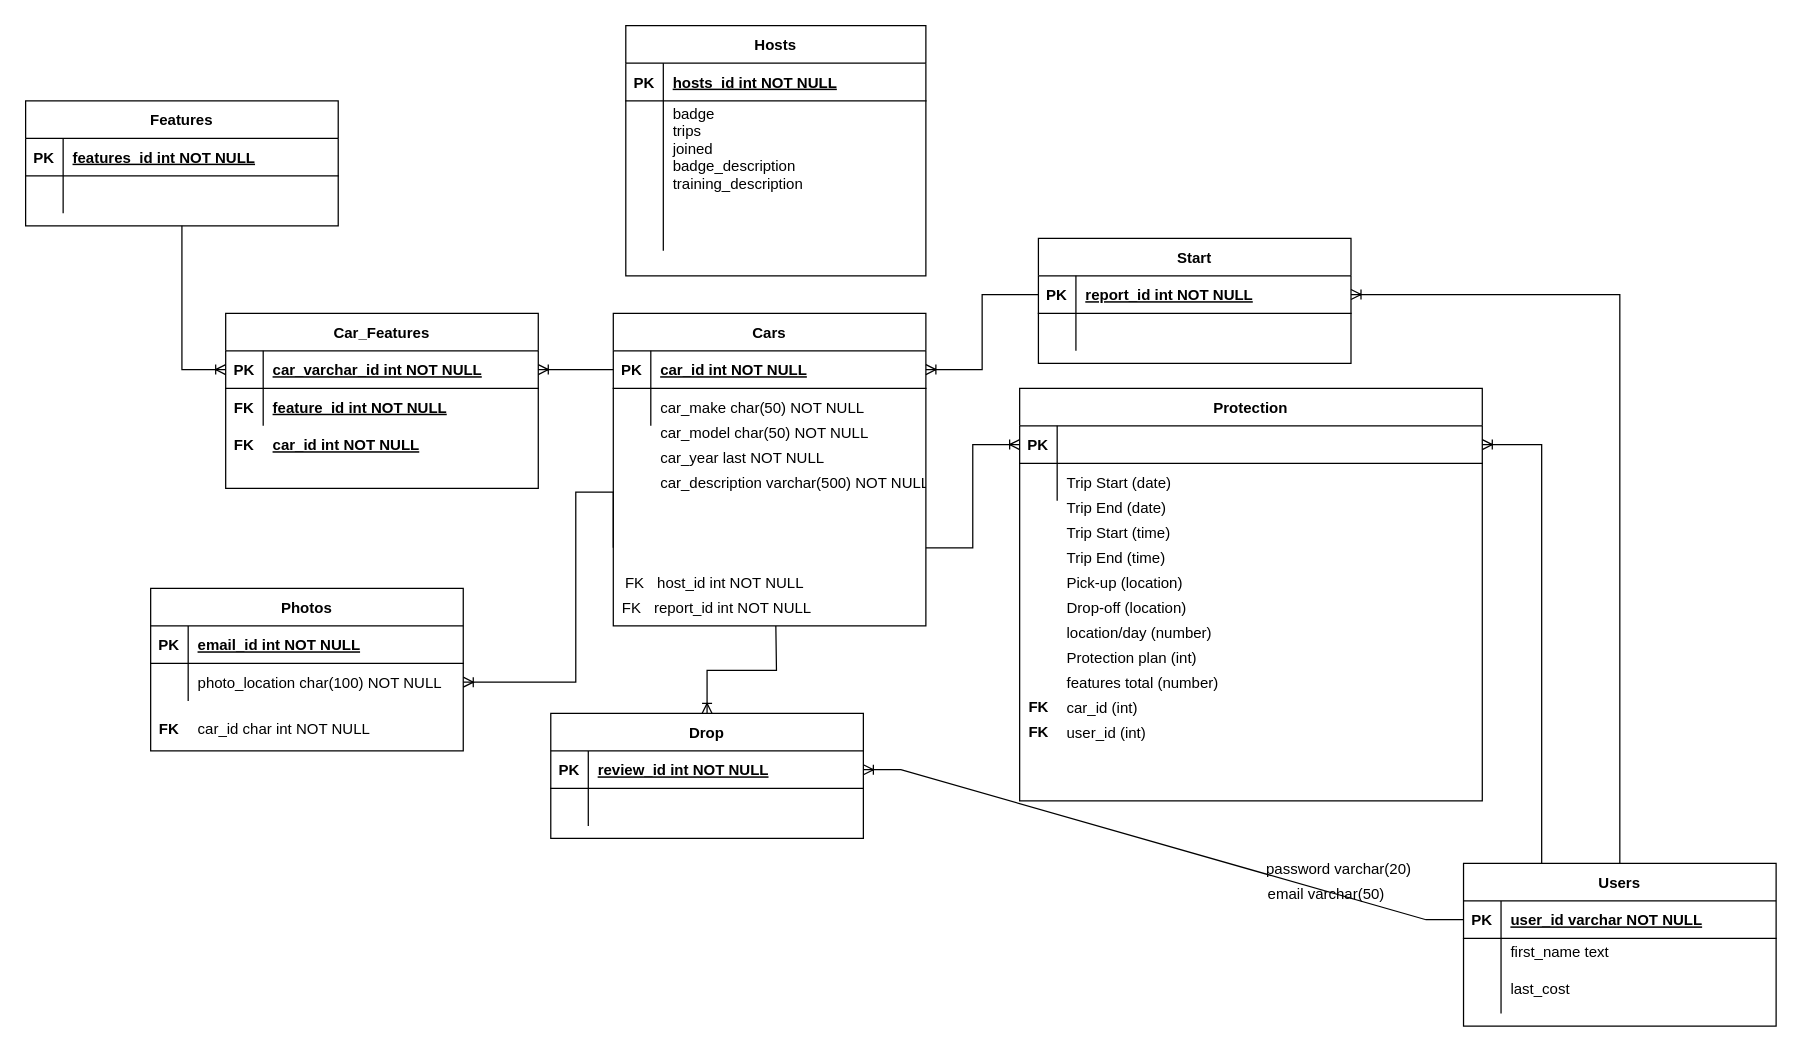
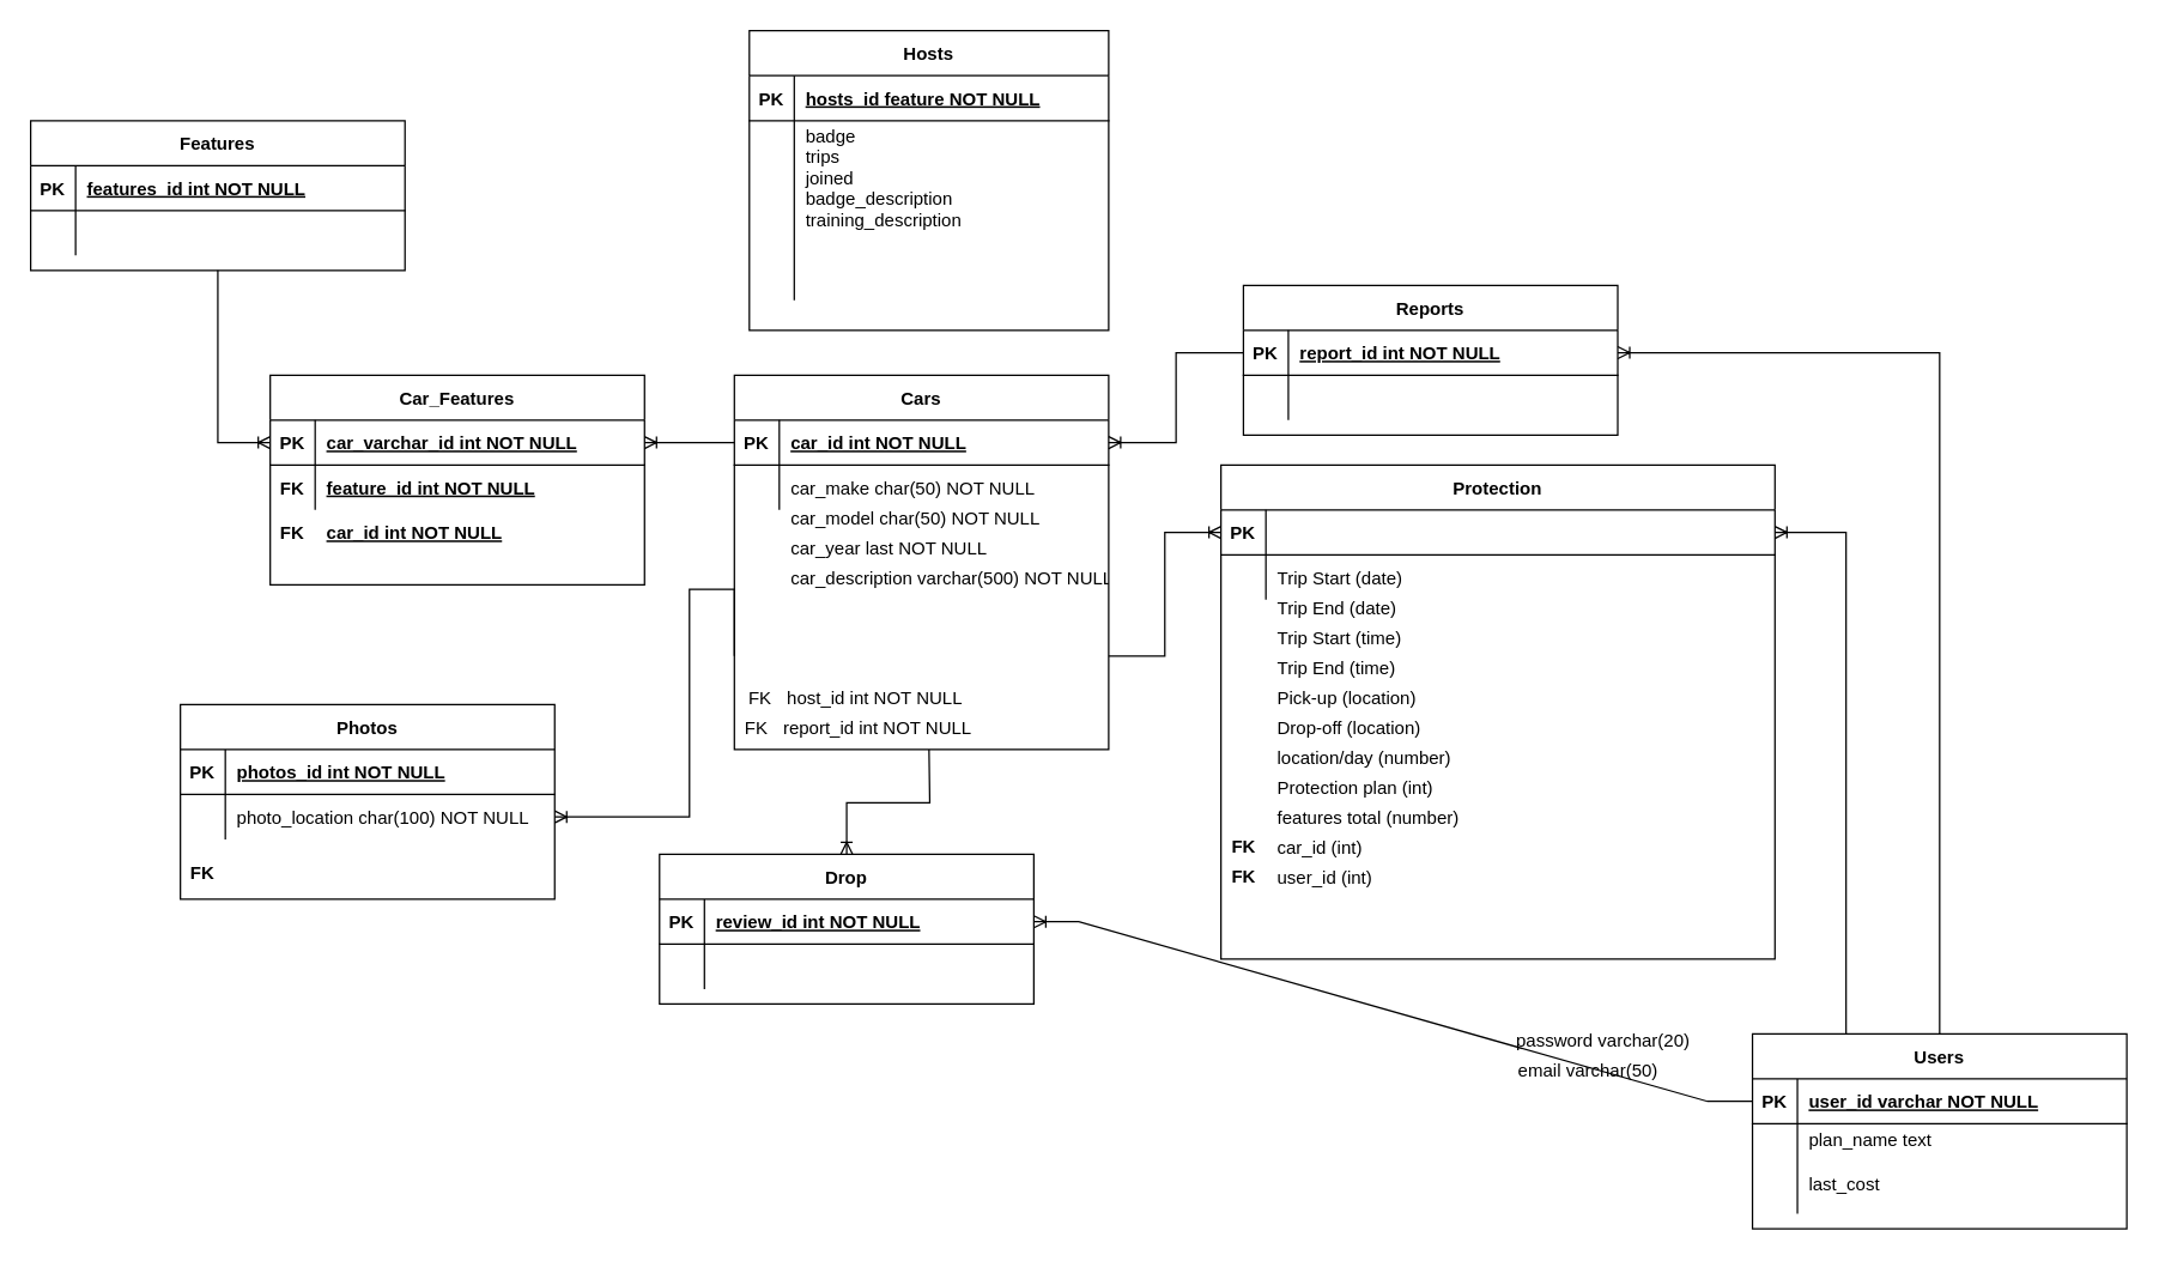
- <mxCell id="15" value="hosts_id int NOT NULL " style="shape=partialRectangle;overflow=hidden;connectable=0;fillColor=none;top=0;left=0;bottom=0;right=0;align=left;spacingLeft=6;fontStyle=5;" parent="13" vertex="1"><mxGeometry x="30" width="210" height="30" as="geometry"><mxRectangle width="210" height="30" as="alternateBounds" /></mxGeometry></mxCell>
+ <mxCell id="15" value="hosts_id feature NOT NULL " style="shape=partialRectangle;overflow=hidden;connectable=0;fillColor=none;top=0;left=0;bottom=0;right=0;align=left;spacingLeft=6;fontStyle=5;" parent="13" vertex="1"><mxGeometry x="30" width="210" height="30" as="geometry"><mxRectangle width="210" height="30" as="alternateBounds" /></mxGeometry></mxCell>
- <mxCell id="52" value="Start" style="shape=table;startSize=30;container=1;collapsible=1;childLayout=tableLayout;fixedRows=1;rowLines=0;fontStyle=1;align=center;resizeLast=1;" parent="1" vertex="1"><mxGeometry x="830" y="190" width="250" height="100" as="geometry" /></mxCell>
+ <mxCell id="52" value="Reports" style="shape=table;startSize=30;container=1;collapsible=1;childLayout=tableLayout;fixedRows=1;rowLines=0;fontStyle=1;align=center;resizeLast=1;" parent="1" vertex="1"><mxGeometry x="830" y="190" width="250" height="100" as="geometry" /></mxCell>
- <mxCell id="85" value="email_id int NOT NULL " style="shape=partialRectangle;overflow=hidden;connectable=0;fillColor=none;top=0;left=0;bottom=0;right=0;align=left;spacingLeft=6;fontStyle=5;" parent="83" vertex="1"><mxGeometry x="30" width="220" height="30" as="geometry"><mxRectangle width="220" height="30" as="alternateBounds" /></mxGeometry></mxCell>
+ <mxCell id="85" value="photos_id int NOT NULL " style="shape=partialRectangle;overflow=hidden;connectable=0;fillColor=none;top=0;left=0;bottom=0;right=0;align=left;spacingLeft=6;fontStyle=5;" parent="83" vertex="1"><mxGeometry x="30" width="220" height="30" as="geometry"><mxRectangle width="220" height="30" as="alternateBounds" /></mxGeometry></mxCell>
- <mxCell id="90" value="car_id char int NOT NULL" style="shape=partialRectangle;overflow=hidden;connectable=0;fillColor=none;top=0;left=0;bottom=0;right=0;align=left;spacingLeft=6;" parent="1" vertex="1"><mxGeometry x="150" y="567" width="220" height="30" as="geometry"><mxRectangle width="220" height="30" as="alternateBounds" /></mxGeometry></mxCell>
- <mxCell id="8" value="first_name text" style="shape=partialRectangle;overflow=hidden;connectable=0;fillColor=none;top=0;left=0;bottom=0;right=0;align=left;spacingLeft=6;" parent="6" vertex="1"><mxGeometry x="30" width="220" height="20" as="geometry"><mxRectangle width="220" height="20" as="alternateBounds" /></mxGeometry></mxCell>
+ <mxCell id="8" value="plan_name text" style="shape=partialRectangle;overflow=hidden;connectable=0;fillColor=none;top=0;left=0;bottom=0;right=0;align=left;spacingLeft=6;" parent="6" vertex="1"><mxGeometry x="30" width="220" height="20" as="geometry"><mxRectangle width="220" height="20" as="alternateBounds" /></mxGeometry></mxCell>
